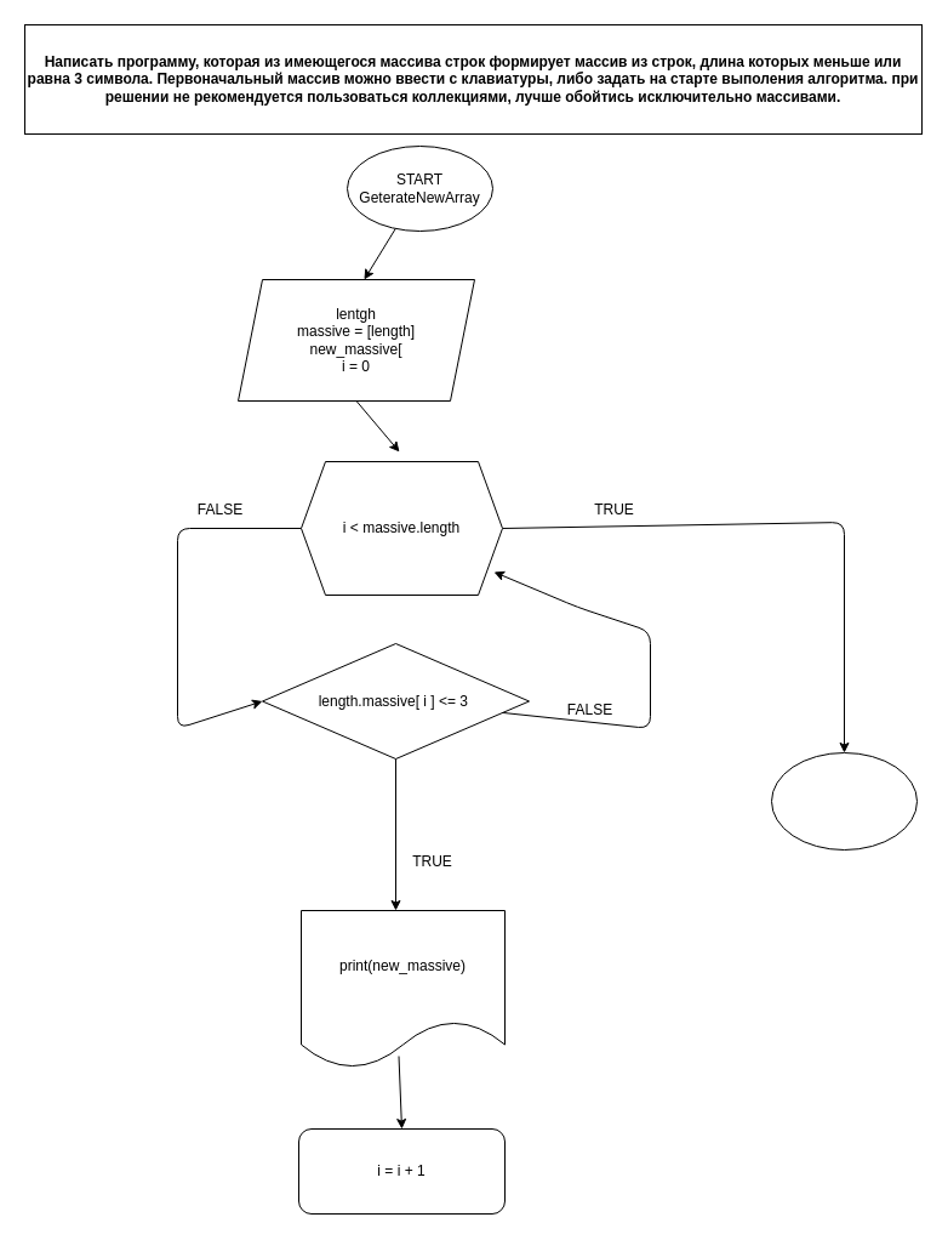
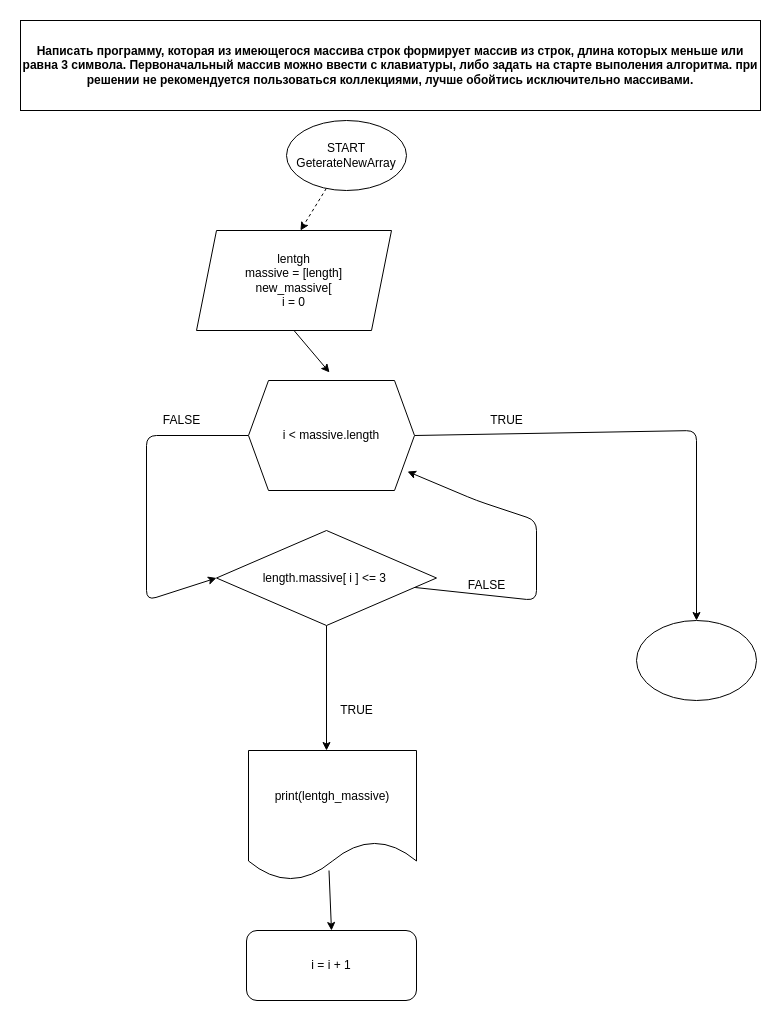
- <mxCell id="3" style="edgeStyle=none;html=1;entryX=0.533;entryY=0;entryDx=0;entryDy=0;entryPerimeter=0;" edge="1" parent="1" source="4" target="6"><mxGeometry relative="1" as="geometry" /></mxCell>
+ <mxCell id="3" style="edgeStyle=none;html=1;entryX=0.533;entryY=0;entryDx=0;entryDy=0;entryPerimeter=0;dashed=1;" edge="1" parent="1" source="4" target="6"><mxGeometry relative="1" as="geometry" /></mxCell>
- <mxCell id="14" value="print(new_massive)" style="shape=document;whiteSpace=wrap;html=1;boundedLbl=1;" vertex="1" parent="1"><mxGeometry x="248" y="750" width="168" height="130" as="geometry" /></mxCell>
+ <mxCell id="14" value="print(lentgh_massive)" style="shape=document;whiteSpace=wrap;html=1;boundedLbl=1;" vertex="1" parent="1"><mxGeometry x="248" y="750" width="168" height="130" as="geometry" /></mxCell>
